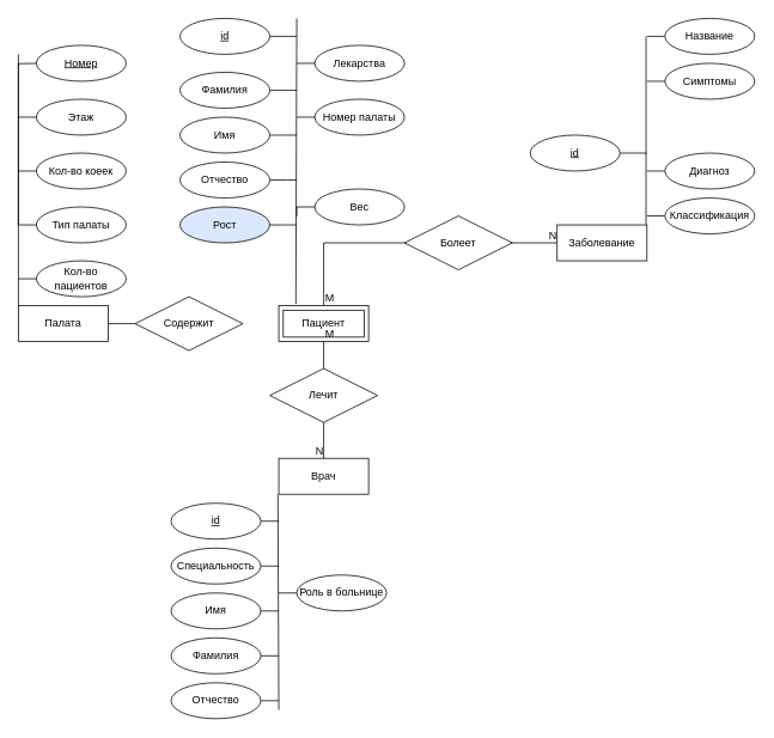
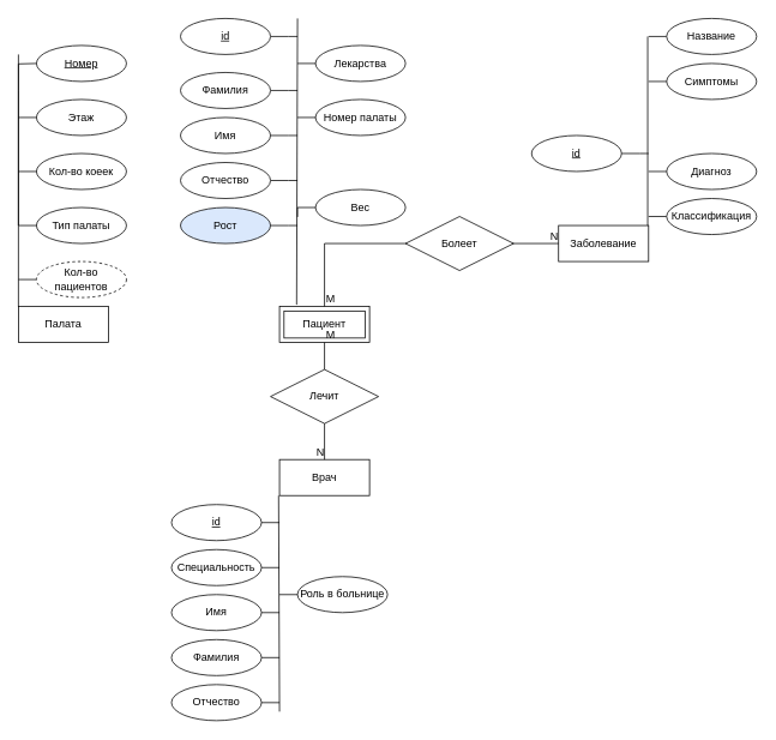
- <mxCell id="26" value="Кол-во пациентов" style="ellipse;whiteSpace=wrap;html=1;align=center;" parent="1" vertex="1"><mxGeometry x="40" y="290" width="100" height="40" as="geometry" /></mxCell>
+ <mxCell id="26" value="Кол-во пациентов" style="ellipse;whiteSpace=wrap;html=1;align=center;dashed=1;" parent="1" vertex="1"><mxGeometry x="40" y="290" width="100" height="40" as="geometry" /></mxCell>
- <mxCell id="11" value="" style="endArrow=none;html=1;rounded=0;exitX=1;exitY=0.5;exitDx=0;exitDy=0;entryX=0;entryY=0.5;entryDx=0;entryDy=0;" parent="1" source="3" target="10" edge="1"><mxGeometry relative="1" as="geometry"><mxPoint x="120" y="360" as="sourcePoint" /><mxPoint x="310" y="360" as="targetPoint" /></mxGeometry></mxCell>
- <mxCell id="10" value="Содержит" style="shape=rhombus;perimeter=rhombusPerimeter;whiteSpace=wrap;html=1;align=center;" parent="1" vertex="1"><mxGeometry x="150" y="330" width="120" height="60" as="geometry" /></mxCell>
